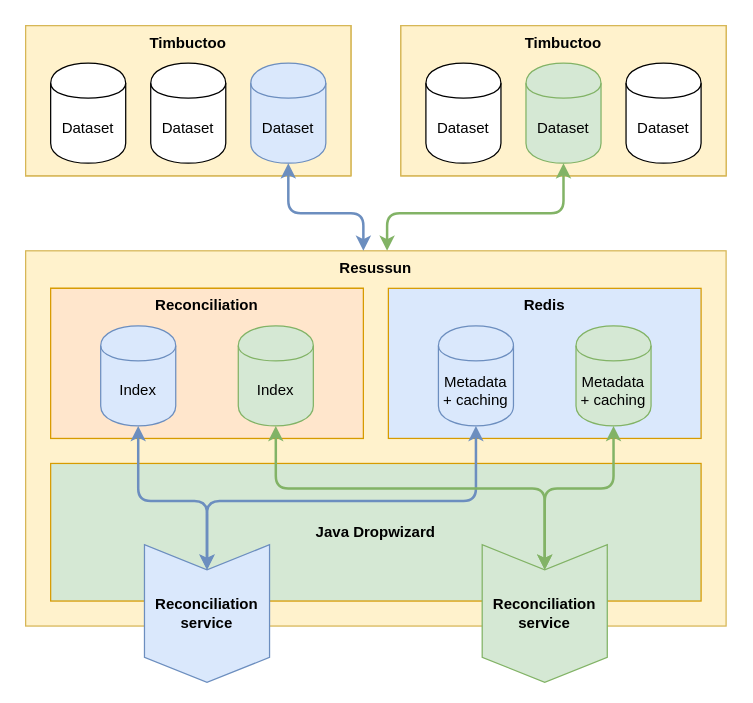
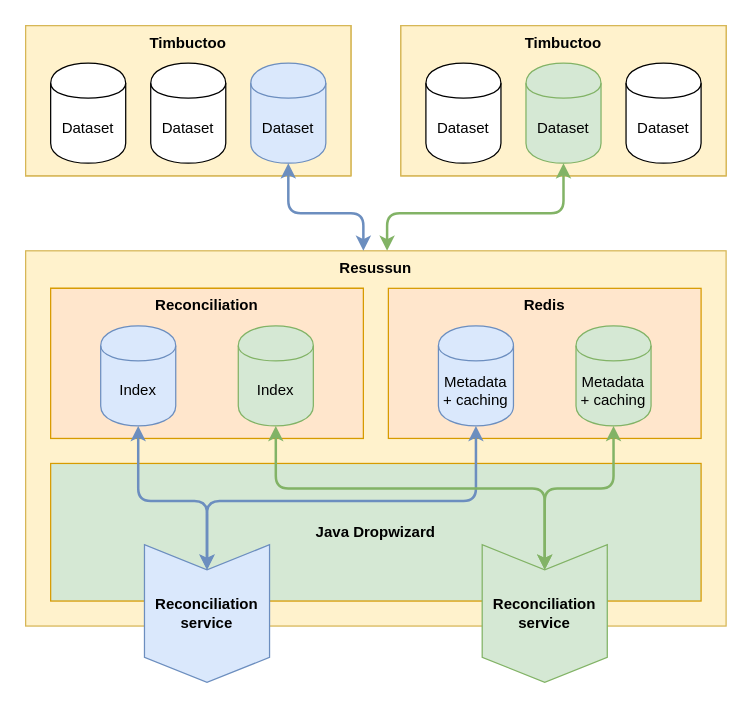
- <mxCell id="24" value="&lt;b&gt;Redis&lt;br&gt;&lt;/b&gt;" style="rounded=0;whiteSpace=wrap;html=1;verticalAlign=top;fillColor=#dae8fc;strokeColor=#d79b00;" vertex="1" parent="1"><mxGeometry x="310" y="230" width="250" height="120" as="geometry" /></mxCell>
+ <mxCell id="24" value="&lt;b&gt;Redis&lt;br&gt;&lt;/b&gt;" style="rounded=0;whiteSpace=wrap;html=1;verticalAlign=top;fillColor=#ffe6cc;strokeColor=#d79b00;" vertex="1" parent="1"><mxGeometry x="310" y="230" width="250" height="120" as="geometry" /></mxCell>
